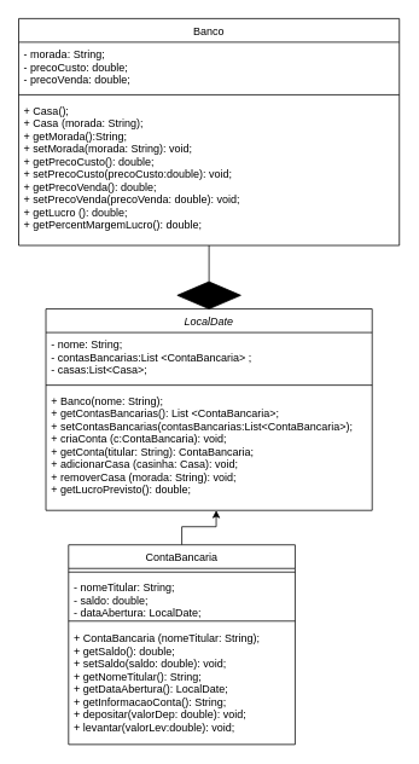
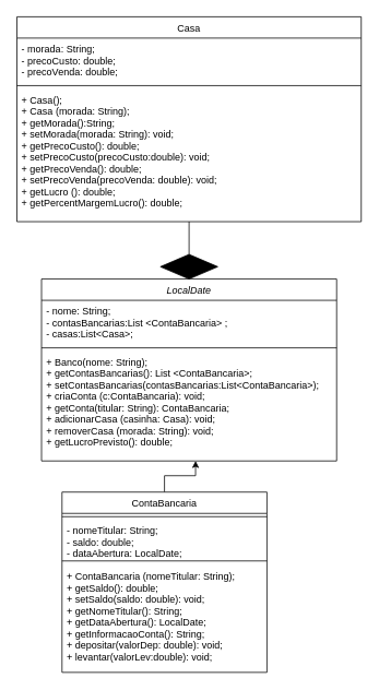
- <mxCell id="11" value="Banco" style="swimlane;fontStyle=0;align=center;verticalAlign=top;childLayout=stackLayout;horizontal=1;startSize=26;horizontalStack=0;resizeParent=1;resizeLast=0;collapsible=1;marginBottom=0;rounded=0;shadow=0;strokeWidth=1;" parent="1" vertex="1"><mxGeometry x="20" y="20" width="420" height="250" as="geometry"><mxRectangle x="550" y="140" width="160" height="26" as="alternateBounds" /></mxGeometry></mxCell>
+ <mxCell id="11" value="Casa" style="swimlane;fontStyle=0;align=center;verticalAlign=top;childLayout=stackLayout;horizontal=1;startSize=26;horizontalStack=0;resizeParent=1;resizeLast=0;collapsible=1;marginBottom=0;rounded=0;shadow=0;strokeWidth=1;" parent="1" vertex="1"><mxGeometry x="20" y="20" width="420" height="250" as="geometry"><mxRectangle x="550" y="140" width="160" height="26" as="alternateBounds" /></mxGeometry></mxCell>
